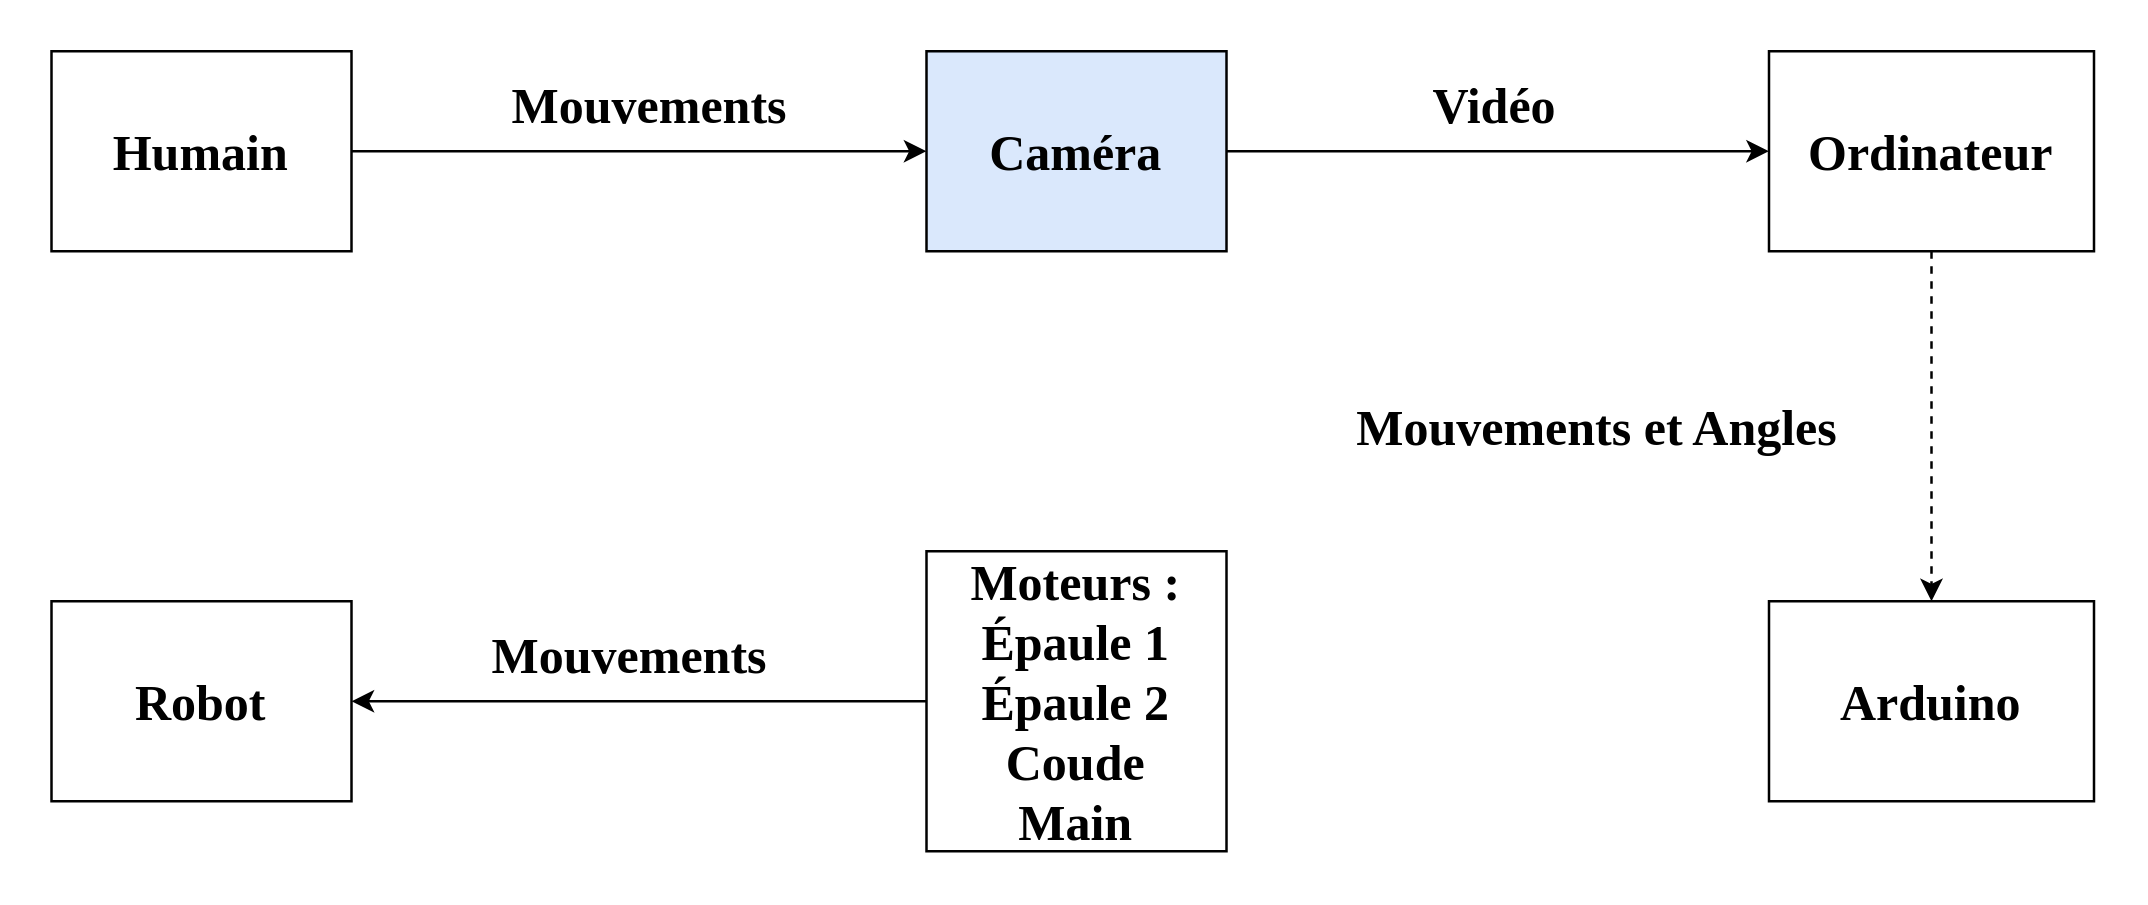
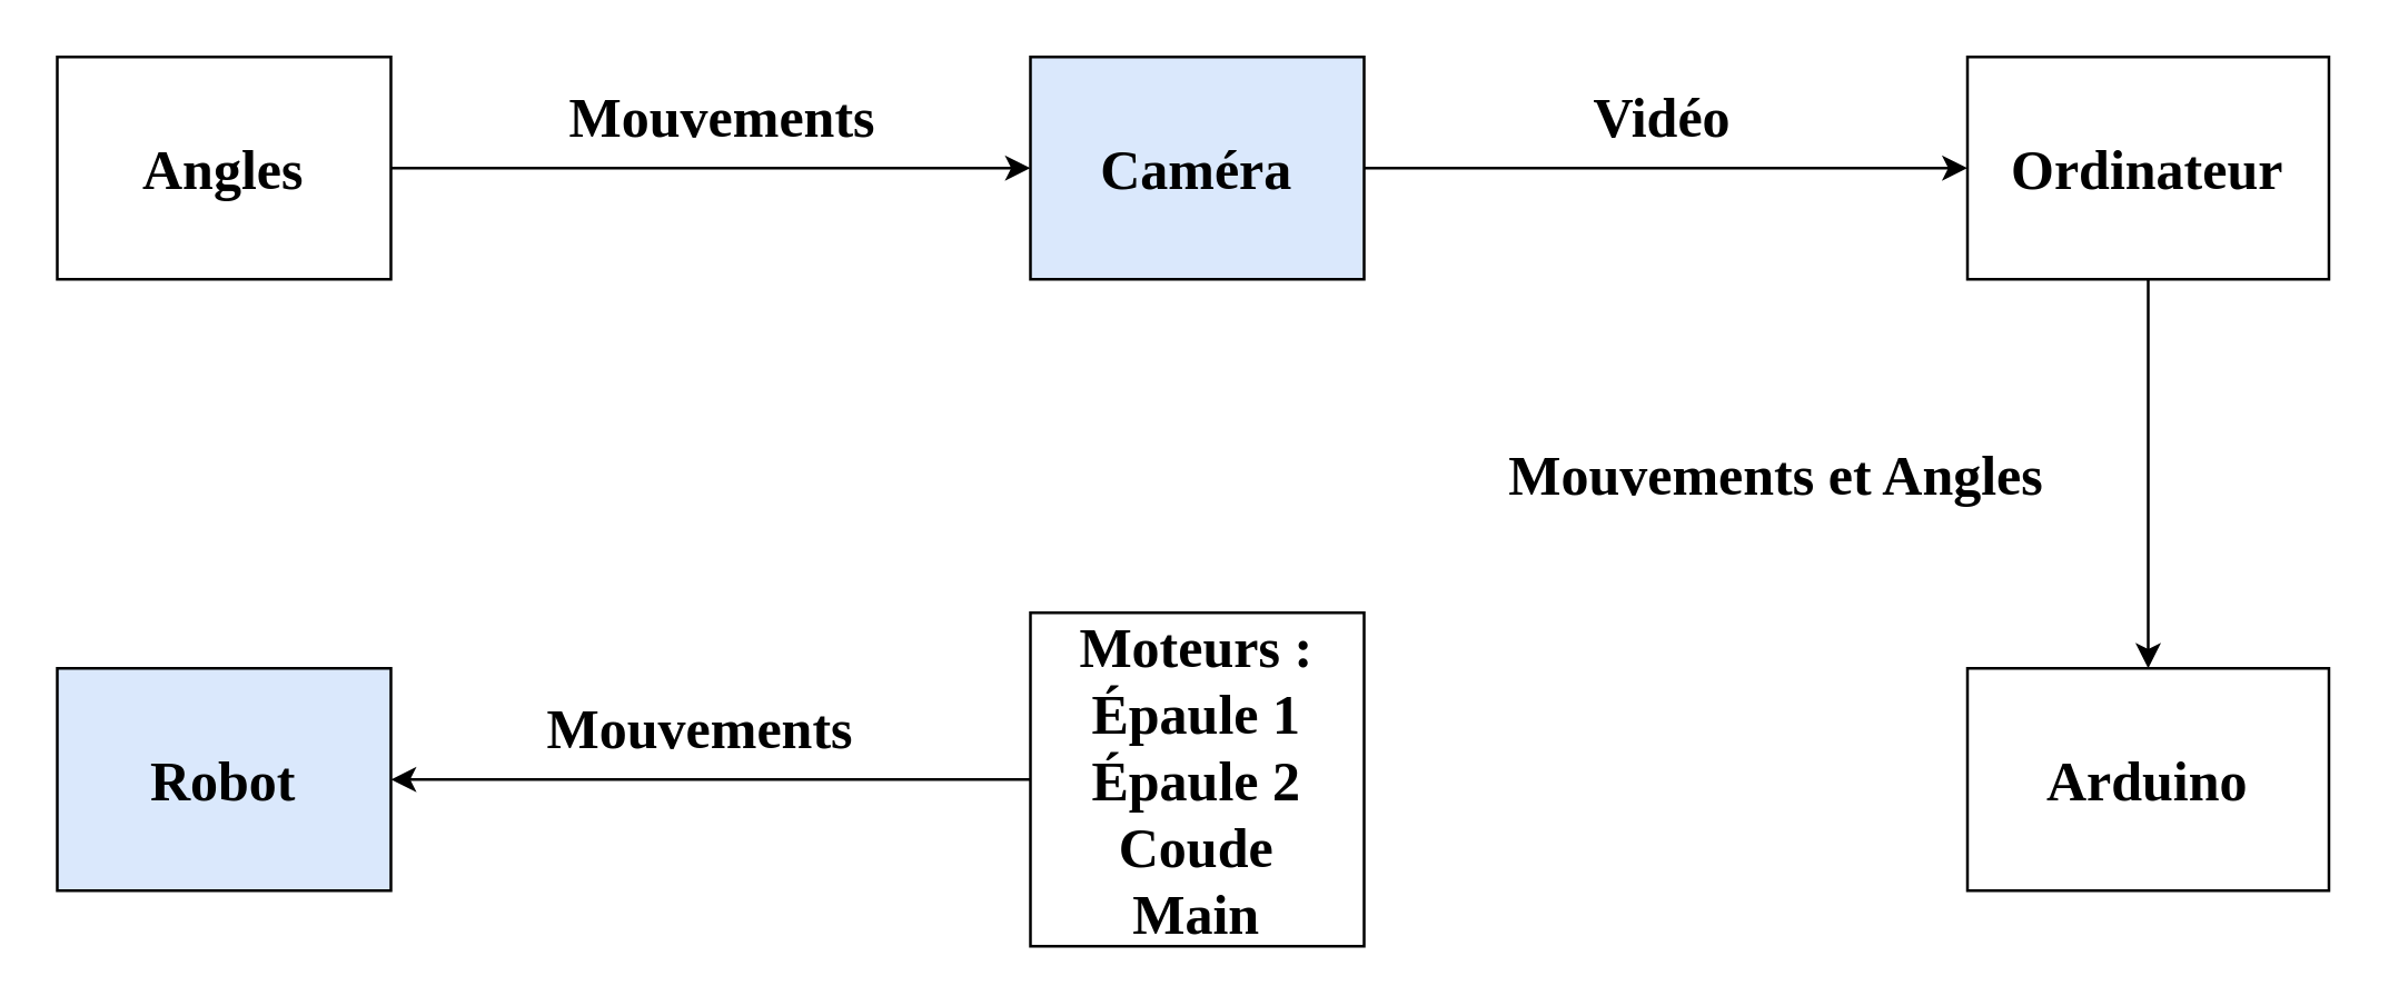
- <mxCell id="15" value="&lt;b&gt;&lt;font style=&quot;font-size: 20px;&quot; face=&quot;Verdana&quot;&gt;Humain&lt;/font&gt;&lt;/b&gt;" style="rounded=0;whiteSpace=wrap;html=1;" vertex="1" parent="1"><mxGeometry x="20" y="20" width="120" height="80" as="geometry" /></mxCell>
+ <mxCell id="15" value="&lt;b&gt;&lt;font style=&quot;font-size: 20px;&quot; face=&quot;Verdana&quot;&gt;Angles&lt;/font&gt;&lt;/b&gt;" style="rounded=0;whiteSpace=wrap;html=1;" vertex="1" parent="1"><mxGeometry x="20" y="20" width="120" height="80" as="geometry" /></mxCell>
- <mxCell id="5" style="edgeStyle=orthogonalEdgeStyle;rounded=0;orthogonalLoop=1;jettySize=auto;html=1;exitX=0.5;exitY=1;exitDx=0;exitDy=0;entryX=0.5;entryY=0;entryDx=0;entryDy=0;dashed=1;" edge="1" parent="1" source="7" target="8"><mxGeometry relative="1" as="geometry" /></mxCell>
+ <mxCell id="5" style="edgeStyle=orthogonalEdgeStyle;rounded=0;orthogonalLoop=1;jettySize=auto;html=1;exitX=0.5;exitY=1;exitDx=0;exitDy=0;entryX=0.5;entryY=0;entryDx=0;entryDy=0;" edge="1" parent="1" source="7" target="8"><mxGeometry relative="1" as="geometry" /></mxCell>
- <mxCell id="12" value="&lt;font style=&quot;&quot; face=&quot;Verdana&quot;&gt;&lt;b style=&quot;&quot;&gt;&lt;font style=&quot;font-size: 20px;&quot;&gt;Robot&lt;/font&gt;&lt;br&gt;&lt;/b&gt;&lt;/font&gt;" style="rounded=0;whiteSpace=wrap;html=1;" vertex="1" parent="1"><mxGeometry x="20" y="240" width="120" height="80" as="geometry" /></mxCell>
+ <mxCell id="12" value="&lt;font style=&quot;&quot; face=&quot;Verdana&quot;&gt;&lt;b style=&quot;&quot;&gt;&lt;font style=&quot;font-size: 20px;&quot;&gt;Robot&lt;/font&gt;&lt;br&gt;&lt;/b&gt;&lt;/font&gt;" style="rounded=0;whiteSpace=wrap;html=1;fillColor=#dae8fc;" vertex="1" parent="1"><mxGeometry x="20" y="240" width="120" height="80" as="geometry" /></mxCell>
